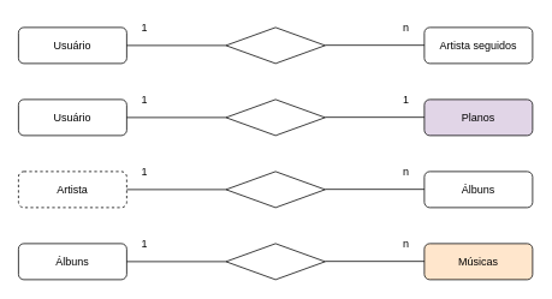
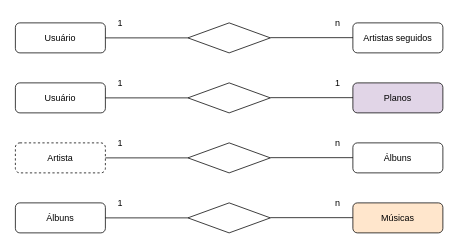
- <mxCell id="4" value="Artista seguidos" style="rounded=1;whiteSpace=wrap;html=1;" vertex="1" parent="1"><mxGeometry x="470" y="30" width="120" height="40" as="geometry" /></mxCell>
+ <mxCell id="4" value="Artistas seguidos" style="rounded=1;whiteSpace=wrap;html=1;" vertex="1" parent="1"><mxGeometry x="470" y="30" width="120" height="40" as="geometry" /></mxCell>
